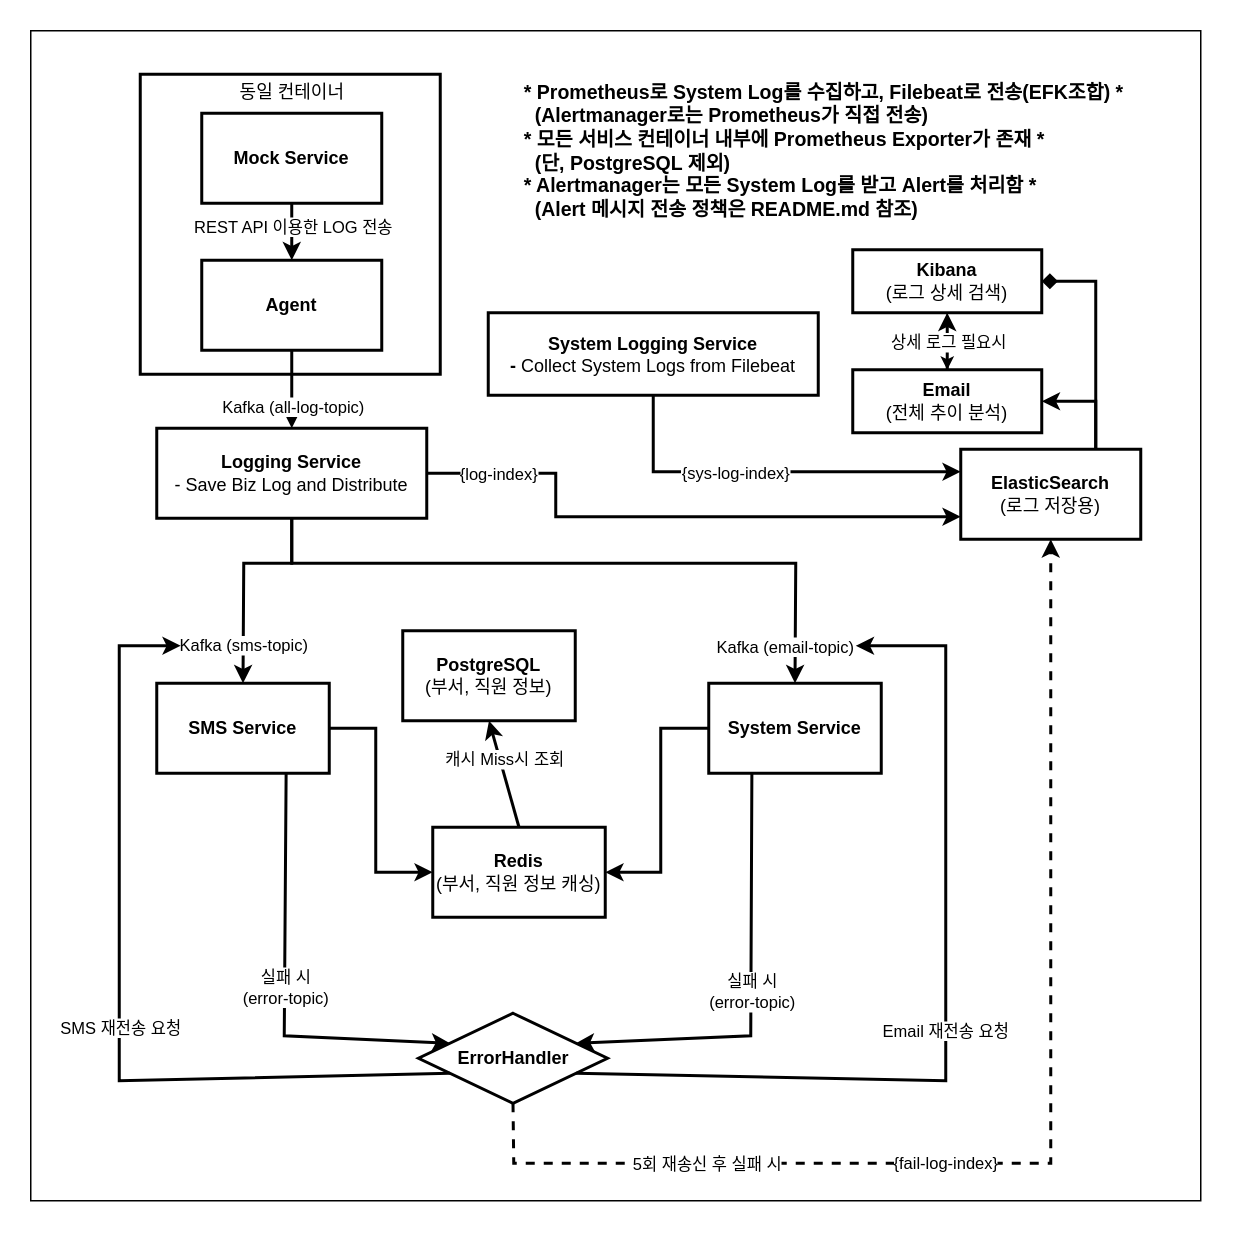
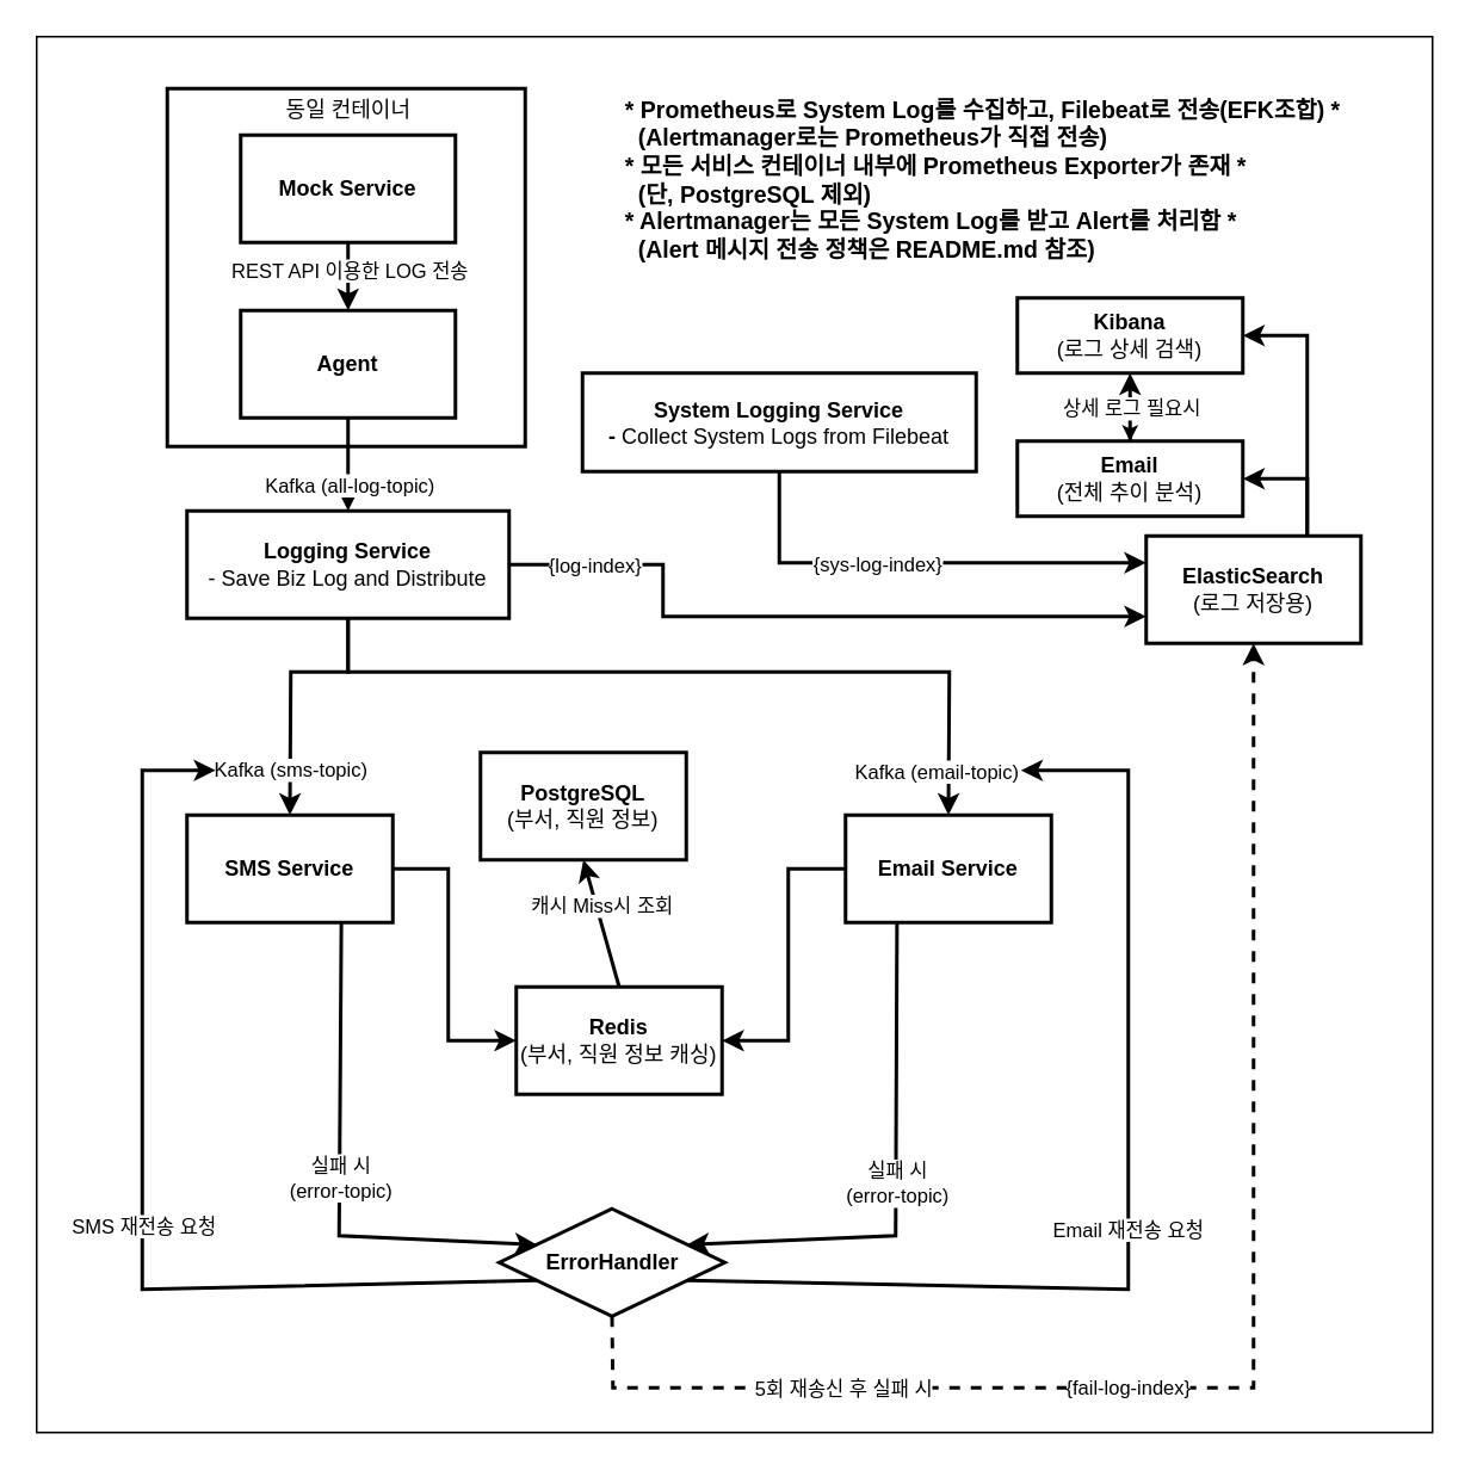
- <mxCell id="44" value="" style="endArrow=diamond;html=1;rounded=0;exitX=0.75;exitY=0;exitDx=0;exitDy=0;strokeColor=light-dark(#000000,#333333);strokeWidth=2;entryX=1;entryY=0.5;entryDx=0;entryDy=0;" parent="1" source="15" target="41" edge="1"><mxGeometry relative="1" as="geometry"><mxPoint x="730" y="299" as="sourcePoint" /><mxPoint x="620" y="161" as="targetPoint" /><Array as="points"><mxPoint x="730" y="187" /></Array></mxGeometry></mxCell>
+ <mxCell id="44" value="" style="endArrow=classic;html=1;rounded=0;exitX=0.75;exitY=0;exitDx=0;exitDy=0;strokeColor=light-dark(#000000,#333333);strokeWidth=2;entryX=1;entryY=0.5;entryDx=0;entryDy=0;" parent="1" source="15" target="41" edge="1"><mxGeometry relative="1" as="geometry"><mxPoint x="730" y="299" as="sourcePoint" /><mxPoint x="620" y="161" as="targetPoint" /><Array as="points"><mxPoint x="730" y="187" /></Array></mxGeometry></mxCell>
- <mxCell id="19" value="&lt;font style=&quot;color: light-dark(rgb(0, 0, 0), rgb(0, 0, 0));&quot;&gt;&lt;b&gt;System Service&lt;/b&gt;&lt;/font&gt;" style="rounded=0;whiteSpace=wrap;html=1;fillColor=light-dark(#FFFFFF,#E8F0FE);strokeColor=light-dark(#000000,#333333);strokeWidth=2;" parent="1" vertex="1"><mxGeometry x="472" y="455" width="115" height="60" as="geometry" /></mxCell>
+ <mxCell id="19" value="&lt;font style=&quot;color: light-dark(rgb(0, 0, 0), rgb(0, 0, 0));&quot;&gt;&lt;b&gt;Email Service&lt;/b&gt;&lt;/font&gt;" style="rounded=0;whiteSpace=wrap;html=1;fillColor=light-dark(#FFFFFF,#E8F0FE);strokeColor=light-dark(#000000,#333333);strokeWidth=2;" parent="1" vertex="1"><mxGeometry x="472" y="455" width="115" height="60" as="geometry" /></mxCell>
